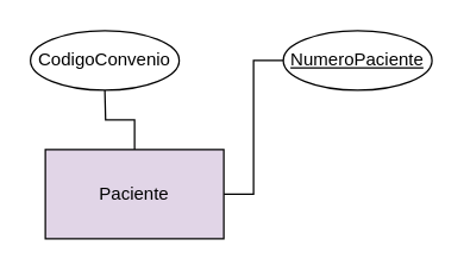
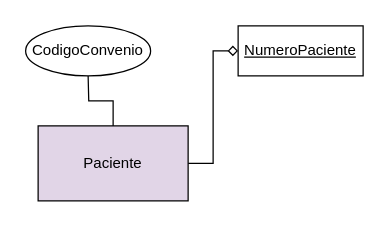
- <mxCell id="3" style="edgeStyle=orthogonalEdgeStyle;rounded=0;orthogonalLoop=1;jettySize=auto;html=1;exitX=1;exitY=0.5;exitDx=0;exitDy=0;entryX=0;entryY=0.5;entryDx=0;entryDy=0;endArrow=none;endFill=0;" edge="1" parent="1" source="4" target="5"><mxGeometry relative="1" as="geometry" /></mxCell>
+ <mxCell id="3" style="edgeStyle=orthogonalEdgeStyle;rounded=0;orthogonalLoop=1;jettySize=auto;html=1;exitX=1;exitY=0.5;exitDx=0;exitDy=0;entryX=0;entryY=0.5;entryDx=0;entryDy=0;endArrow=diamond;endFill=0;" edge="1" parent="1" source="4" target="5"><mxGeometry relative="1" as="geometry" /></mxCell>
- <mxCell id="5" value="&lt;u&gt;NumeroPaciente&lt;/u&gt;" style="ellipse;whiteSpace=wrap;html=1;align=center;" vertex="1" parent="1"><mxGeometry x="190" y="20" width="100" height="40" as="geometry" /></mxCell>
+ <mxCell id="5" value="&lt;u&gt;NumeroPaciente&lt;/u&gt;" style="whiteSpace=wrap;html=1;align=center;rounded=0;" vertex="1" parent="1"><mxGeometry x="190" y="20" width="100" height="40" as="geometry" /></mxCell>
